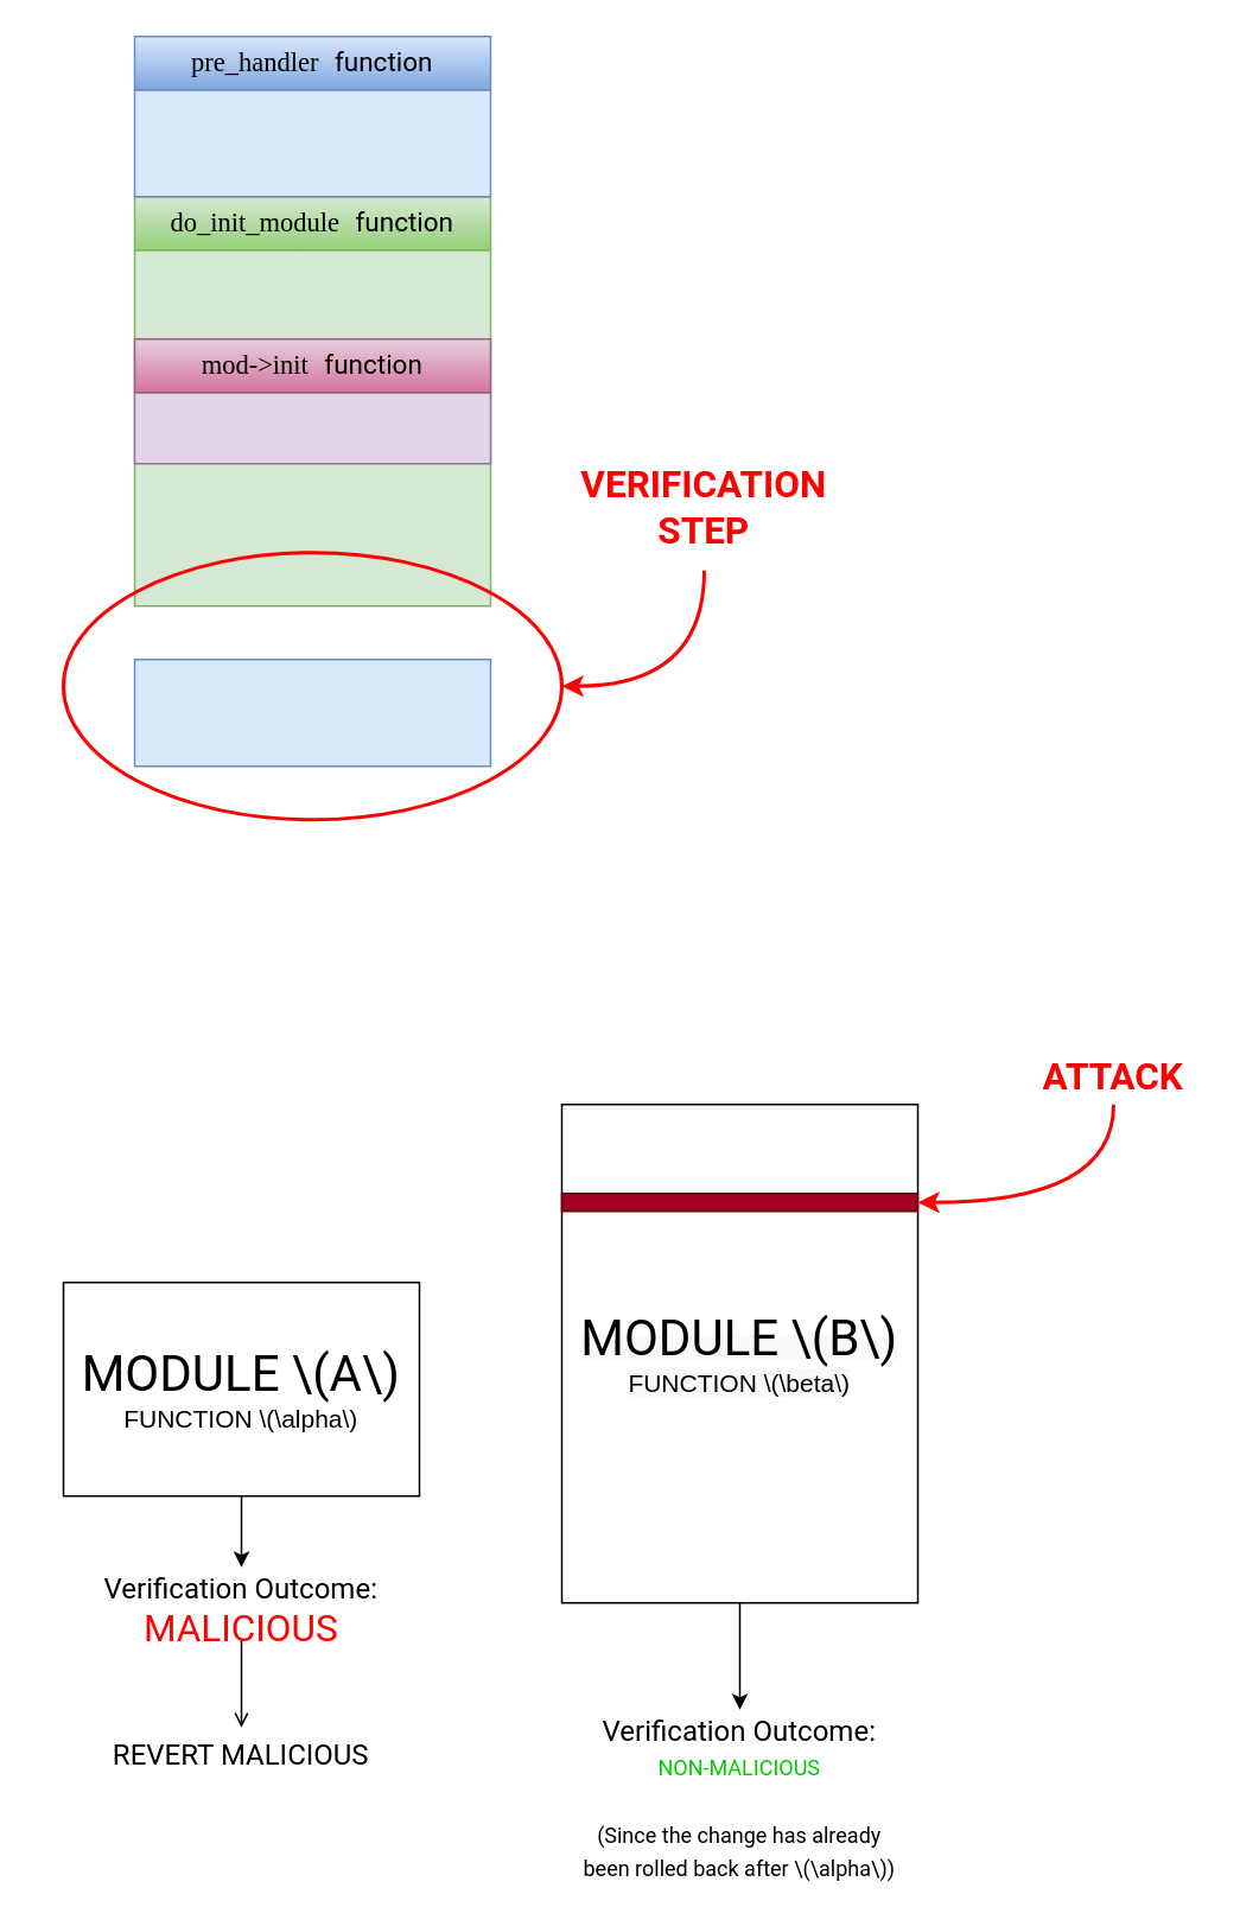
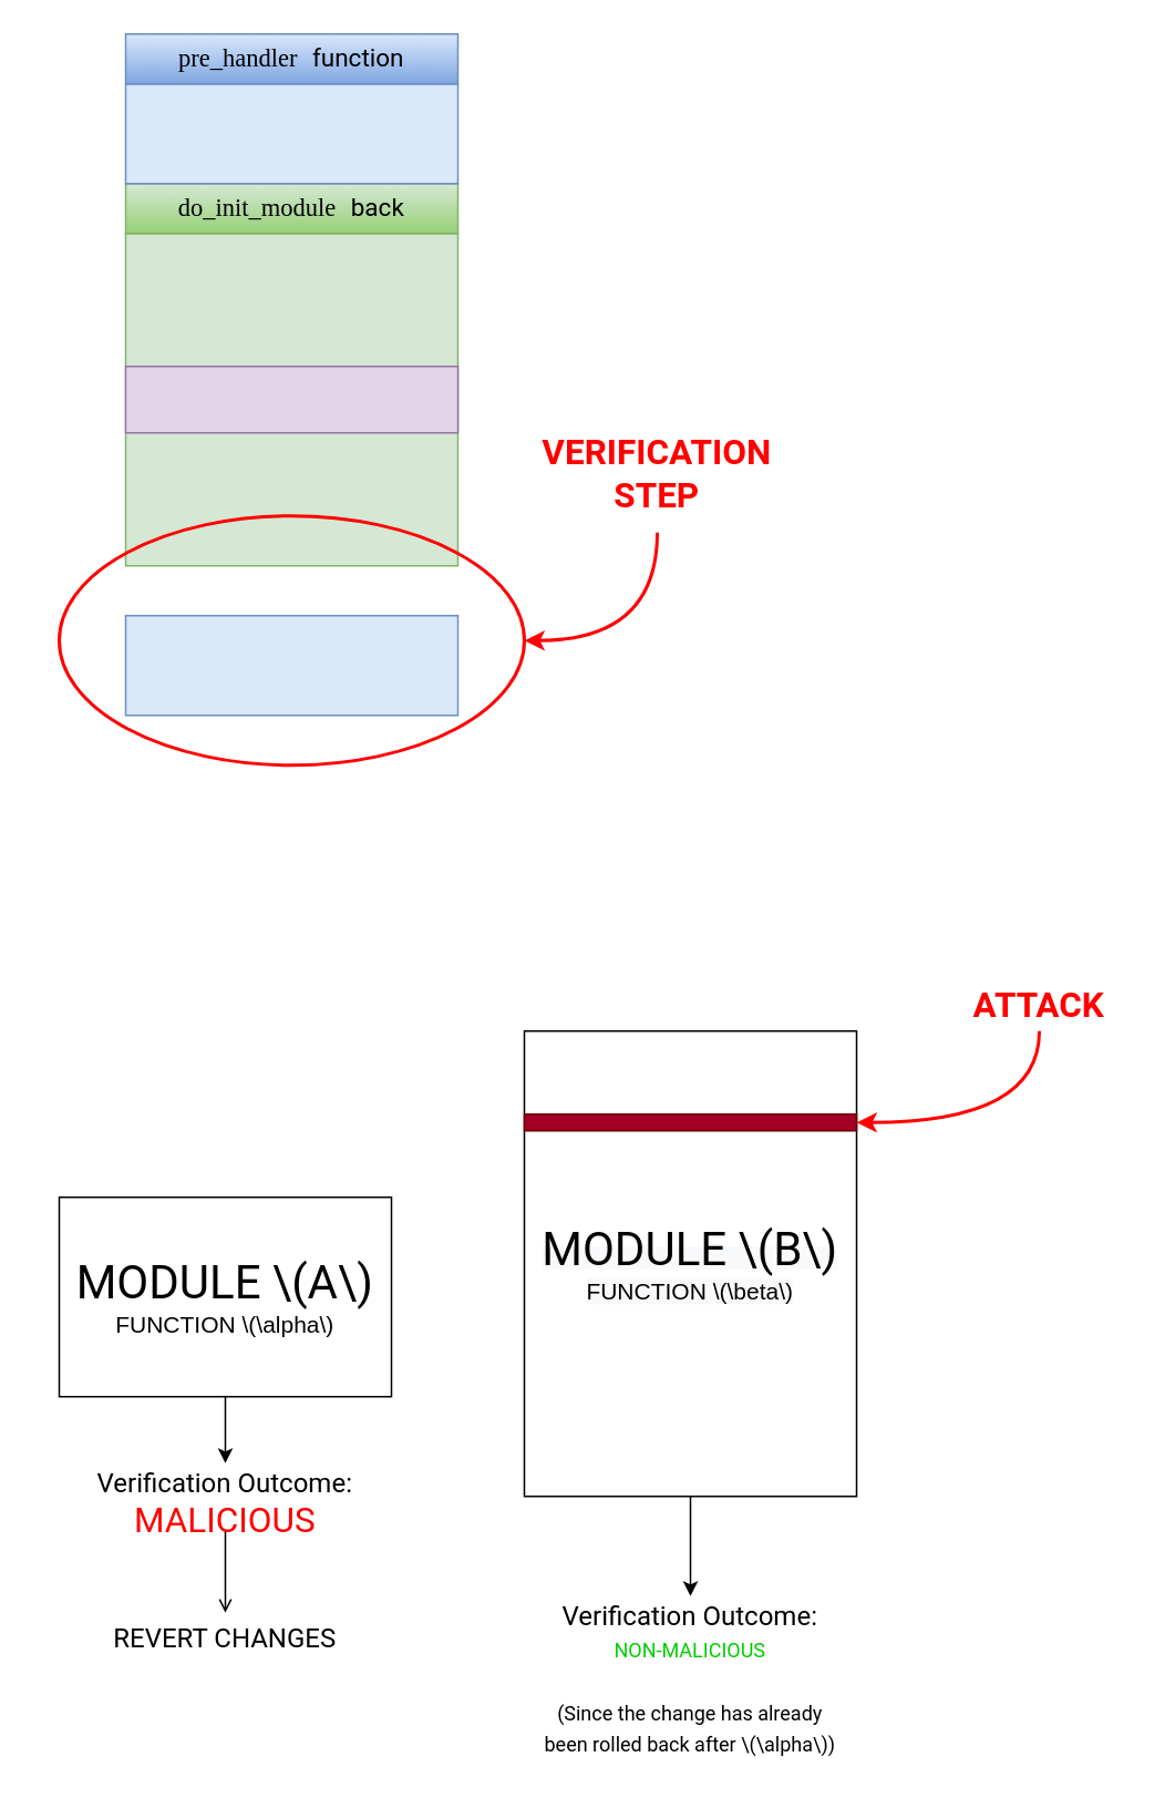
- <mxCell id="5" value="&lt;font face=&quot;JetBrains Mono&quot; data-font-src=&quot;https://fonts.googleapis.com/css?family=JetBrains+Mono&quot;&gt;do_init_module&lt;/font&gt; &lt;font face=&quot;Roboto&quot; data-font-src=&quot;https://fonts.googleapis.com/css?family=Roboto&quot;&gt;function&lt;/font&gt;" style="text;html=1;strokeColor=#82b366;fillColor=#d5e8d4;align=center;verticalAlign=middle;whiteSpace=wrap;rounded=0;fontFamily=Courier New;fontSize=15;gradientColor=#97d077;" parent="1" vertex="1"><mxGeometry x="75" y="110" width="200" height="30" as="geometry" /></mxCell>
+ <mxCell id="5" value="&lt;font face=&quot;JetBrains Mono&quot; data-font-src=&quot;https://fonts.googleapis.com/css?family=JetBrains+Mono&quot;&gt;do_init_module&lt;/font&gt; &lt;font face=&quot;Roboto&quot; data-font-src=&quot;https://fonts.googleapis.com/css?family=Roboto&quot;&gt;back&lt;/font&gt;" style="text;html=1;strokeColor=#82b366;fillColor=#d5e8d4;align=center;verticalAlign=middle;whiteSpace=wrap;rounded=0;fontFamily=Courier New;fontSize=15;gradientColor=#97d077;" parent="1" vertex="1"><mxGeometry x="75" y="110" width="200" height="30" as="geometry" /></mxCell>
- <mxCell id="6" value="&lt;font data-font-src=&quot;https://fonts.googleapis.com/css?family=JetBrains+Mono&quot; face=&quot;JetBrains Mono&quot;&gt;mod-&amp;gt;init&lt;/font&gt;&lt;span style=&quot;font-family: &amp;#34;courier new&amp;#34;&quot;&gt;&amp;nbsp;&lt;/span&gt;&lt;font face=&quot;Roboto&quot; data-font-src=&quot;https://fonts.googleapis.com/css?family=Roboto&quot;&gt;function&lt;/font&gt;" style="text;html=1;strokeColor=#996185;fillColor=#e6d0de;align=center;verticalAlign=middle;whiteSpace=wrap;rounded=0;fontFamily=Times New Roman;fontSize=15;gradientColor=#d5739d;" parent="1" vertex="1"><mxGeometry x="75" y="190" width="200" height="30" as="geometry" /></mxCell>
- <mxCell id="22" value="REVERT MALICIOUS" style="text;html=1;strokeColor=none;fillColor=none;align=center;verticalAlign=middle;whiteSpace=wrap;rounded=0;fontFamily=Roboto;fontSource=https%3A%2F%2Ffonts.googleapis.com%2Fcss%3Ffamily%3DRoboto;fontSize=16;fontColor=#000000;" vertex="1" parent="1"><mxGeometry x="20" y="970" width="230" height="30" as="geometry" /></mxCell>
+ <mxCell id="22" value="REVERT CHANGES" style="text;html=1;strokeColor=none;fillColor=none;align=center;verticalAlign=middle;whiteSpace=wrap;rounded=0;fontFamily=Roboto;fontSource=https%3A%2F%2Ffonts.googleapis.com%2Fcss%3Ffamily%3DRoboto;fontSize=16;fontColor=#000000;" vertex="1" parent="1"><mxGeometry x="20" y="970" width="230" height="30" as="geometry" /></mxCell>
